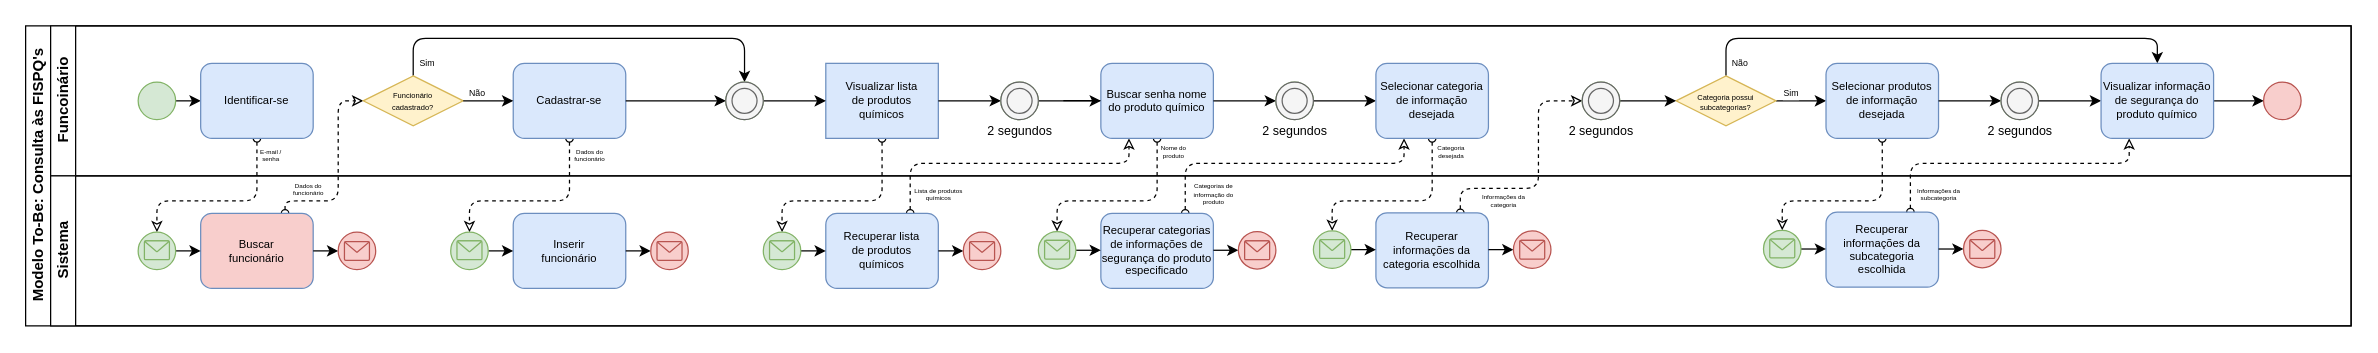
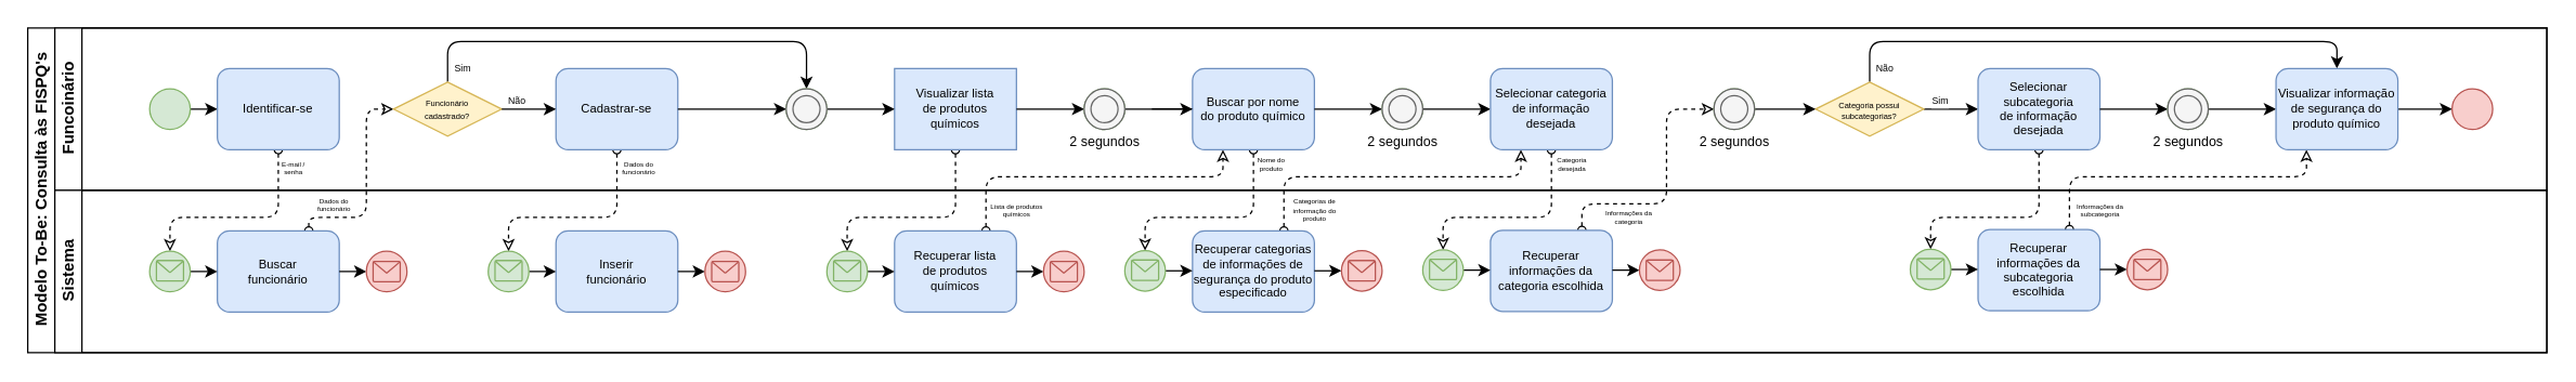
- <mxCell id="56" value="Buscar senha nome&lt;div&gt;do produto químico&lt;/div&gt;" style="rounded=1;whiteSpace=wrap;html=1;fontFamily=Helvetica;fontSize=9;align=center;fillColor=#dae8fc;strokeColor=#6c8ebf;container=0;" parent="1" vertex="1"><mxGeometry x="880" y="50" width="90" height="60" as="geometry" /></mxCell>
+ <mxCell id="56" value="Buscar por nome&lt;div&gt;do produto químico&lt;/div&gt;" style="rounded=1;whiteSpace=wrap;html=1;fontFamily=Helvetica;fontSize=9;align=center;fillColor=#dae8fc;strokeColor=#6c8ebf;container=0;" parent="1" vertex="1"><mxGeometry x="880" y="50" width="90" height="60" as="geometry" /></mxCell>
- <mxCell id="70" value="Selecionar produtos&lt;div&gt;de informação desejada&lt;/div&gt;" style="rounded=1;whiteSpace=wrap;html=1;fontFamily=Helvetica;fontSize=9;align=center;fillColor=#dae8fc;strokeColor=#6c8ebf;container=0;" parent="1" vertex="1"><mxGeometry x="1460" y="50" width="90" height="60" as="geometry" /></mxCell>
+ <mxCell id="70" value="Selecionar subcategoria&lt;div&gt;de informação desejada&lt;/div&gt;" style="rounded=1;whiteSpace=wrap;html=1;fontFamily=Helvetica;fontSize=9;align=center;fillColor=#dae8fc;strokeColor=#6c8ebf;container=0;" parent="1" vertex="1"><mxGeometry x="1460" y="50" width="90" height="60" as="geometry" /></mxCell>
- <mxCell id="36" value="Buscar&lt;div&gt;funcionário&lt;/div&gt;" style="rounded=1;whiteSpace=wrap;html=1;fontFamily=Helvetica;fontSize=9;align=center;fillColor=#f8cecc;strokeColor=#6c8ebf;container=0;" parent="35" vertex="1"><mxGeometry x="120" y="30" width="90" height="60" as="geometry" /></mxCell>
+ <mxCell id="36" value="Buscar&lt;div&gt;funcionário&lt;/div&gt;" style="rounded=1;whiteSpace=wrap;html=1;fontFamily=Helvetica;fontSize=9;align=center;fillColor=#dae8fc;strokeColor=#6c8ebf;container=0;" parent="35" vertex="1"><mxGeometry x="120" y="30" width="90" height="60" as="geometry" /></mxCell>
